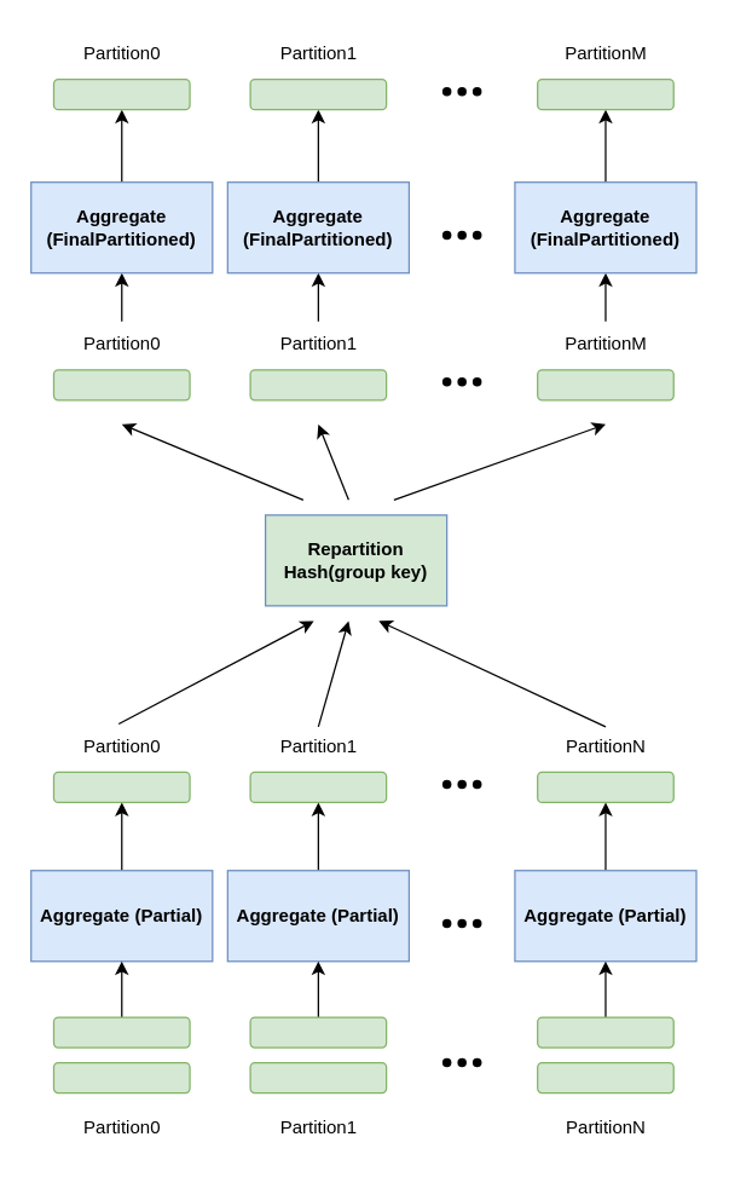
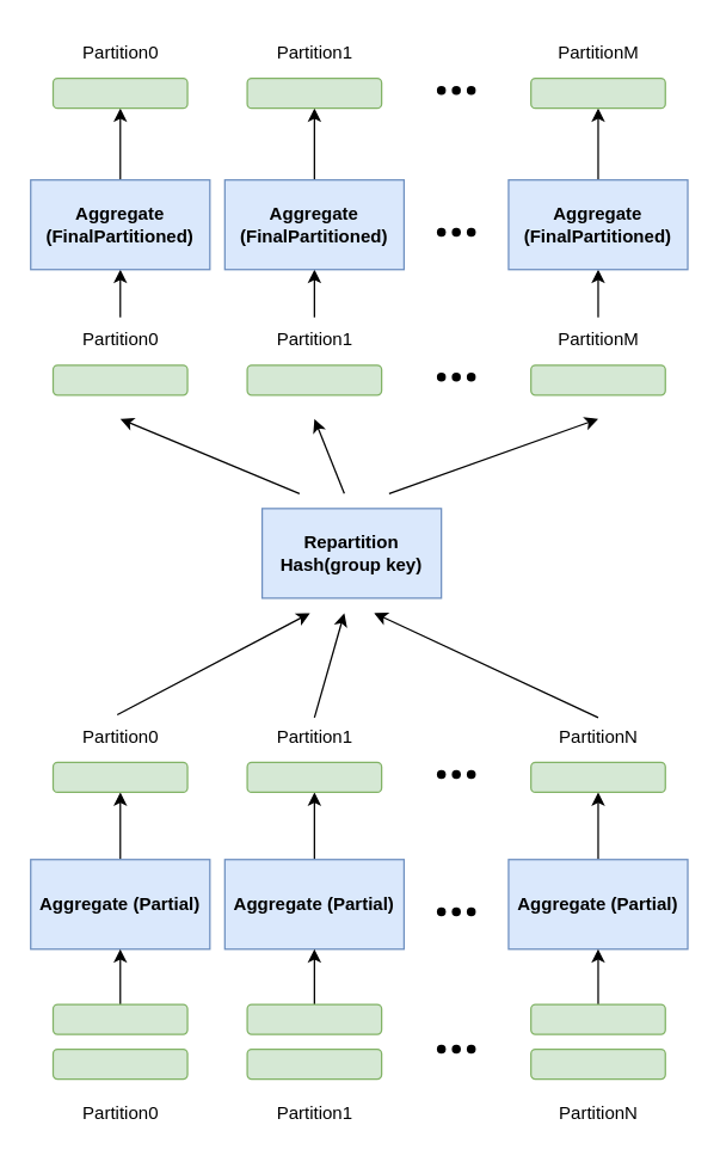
- <mxCell id="29" value="&lt;b&gt;Repartition&lt;/b&gt;&lt;div&gt;&lt;b&gt;Hash(group key)&lt;/b&gt;&lt;/div&gt;" style="whiteSpace=wrap;html=1;rounded=0;fillColor=#d5e8d4;strokeColor=#6c8ebf;" vertex="1" parent="1"><mxGeometry x="175" y="340" width="120" height="60" as="geometry" /></mxCell>
+ <mxCell id="29" value="&lt;b&gt;Repartition&lt;/b&gt;&lt;div&gt;&lt;b&gt;Hash(group key)&lt;/b&gt;&lt;/div&gt;" style="whiteSpace=wrap;html=1;rounded=0;fillColor=#dae8fc;strokeColor=#6c8ebf;" vertex="1" parent="1"><mxGeometry x="175" y="340" width="120" height="60" as="geometry" /></mxCell>
